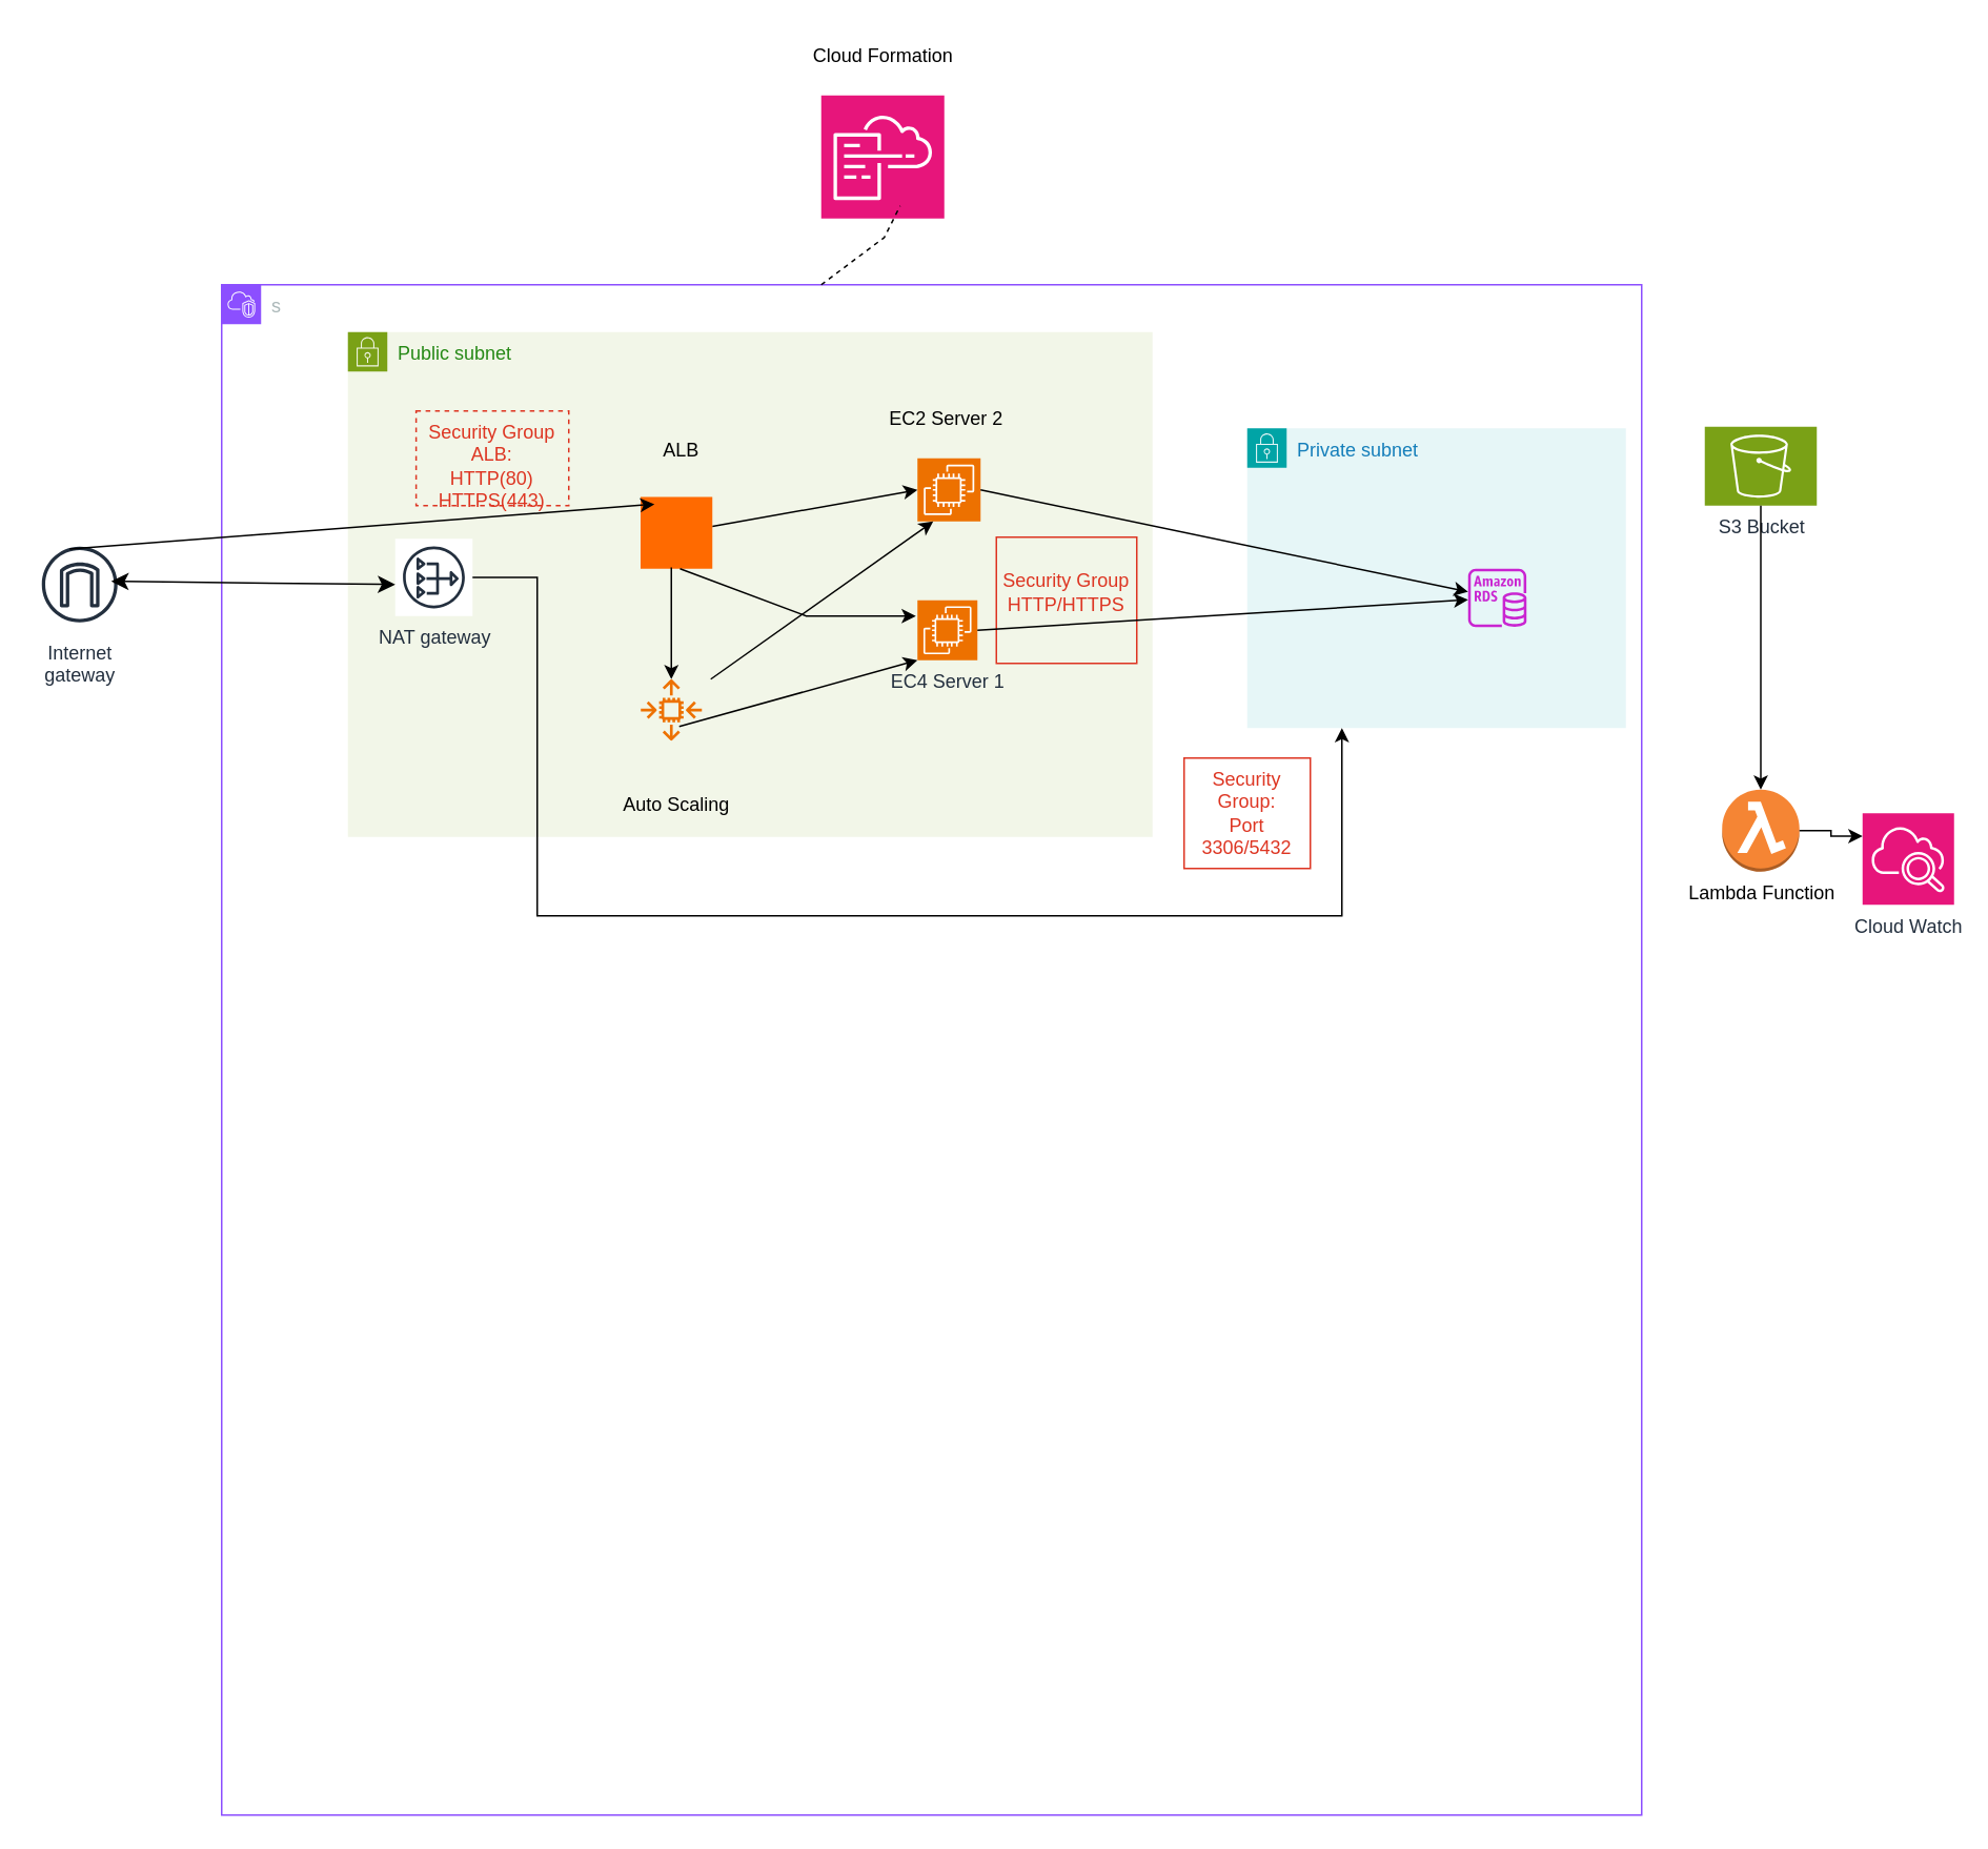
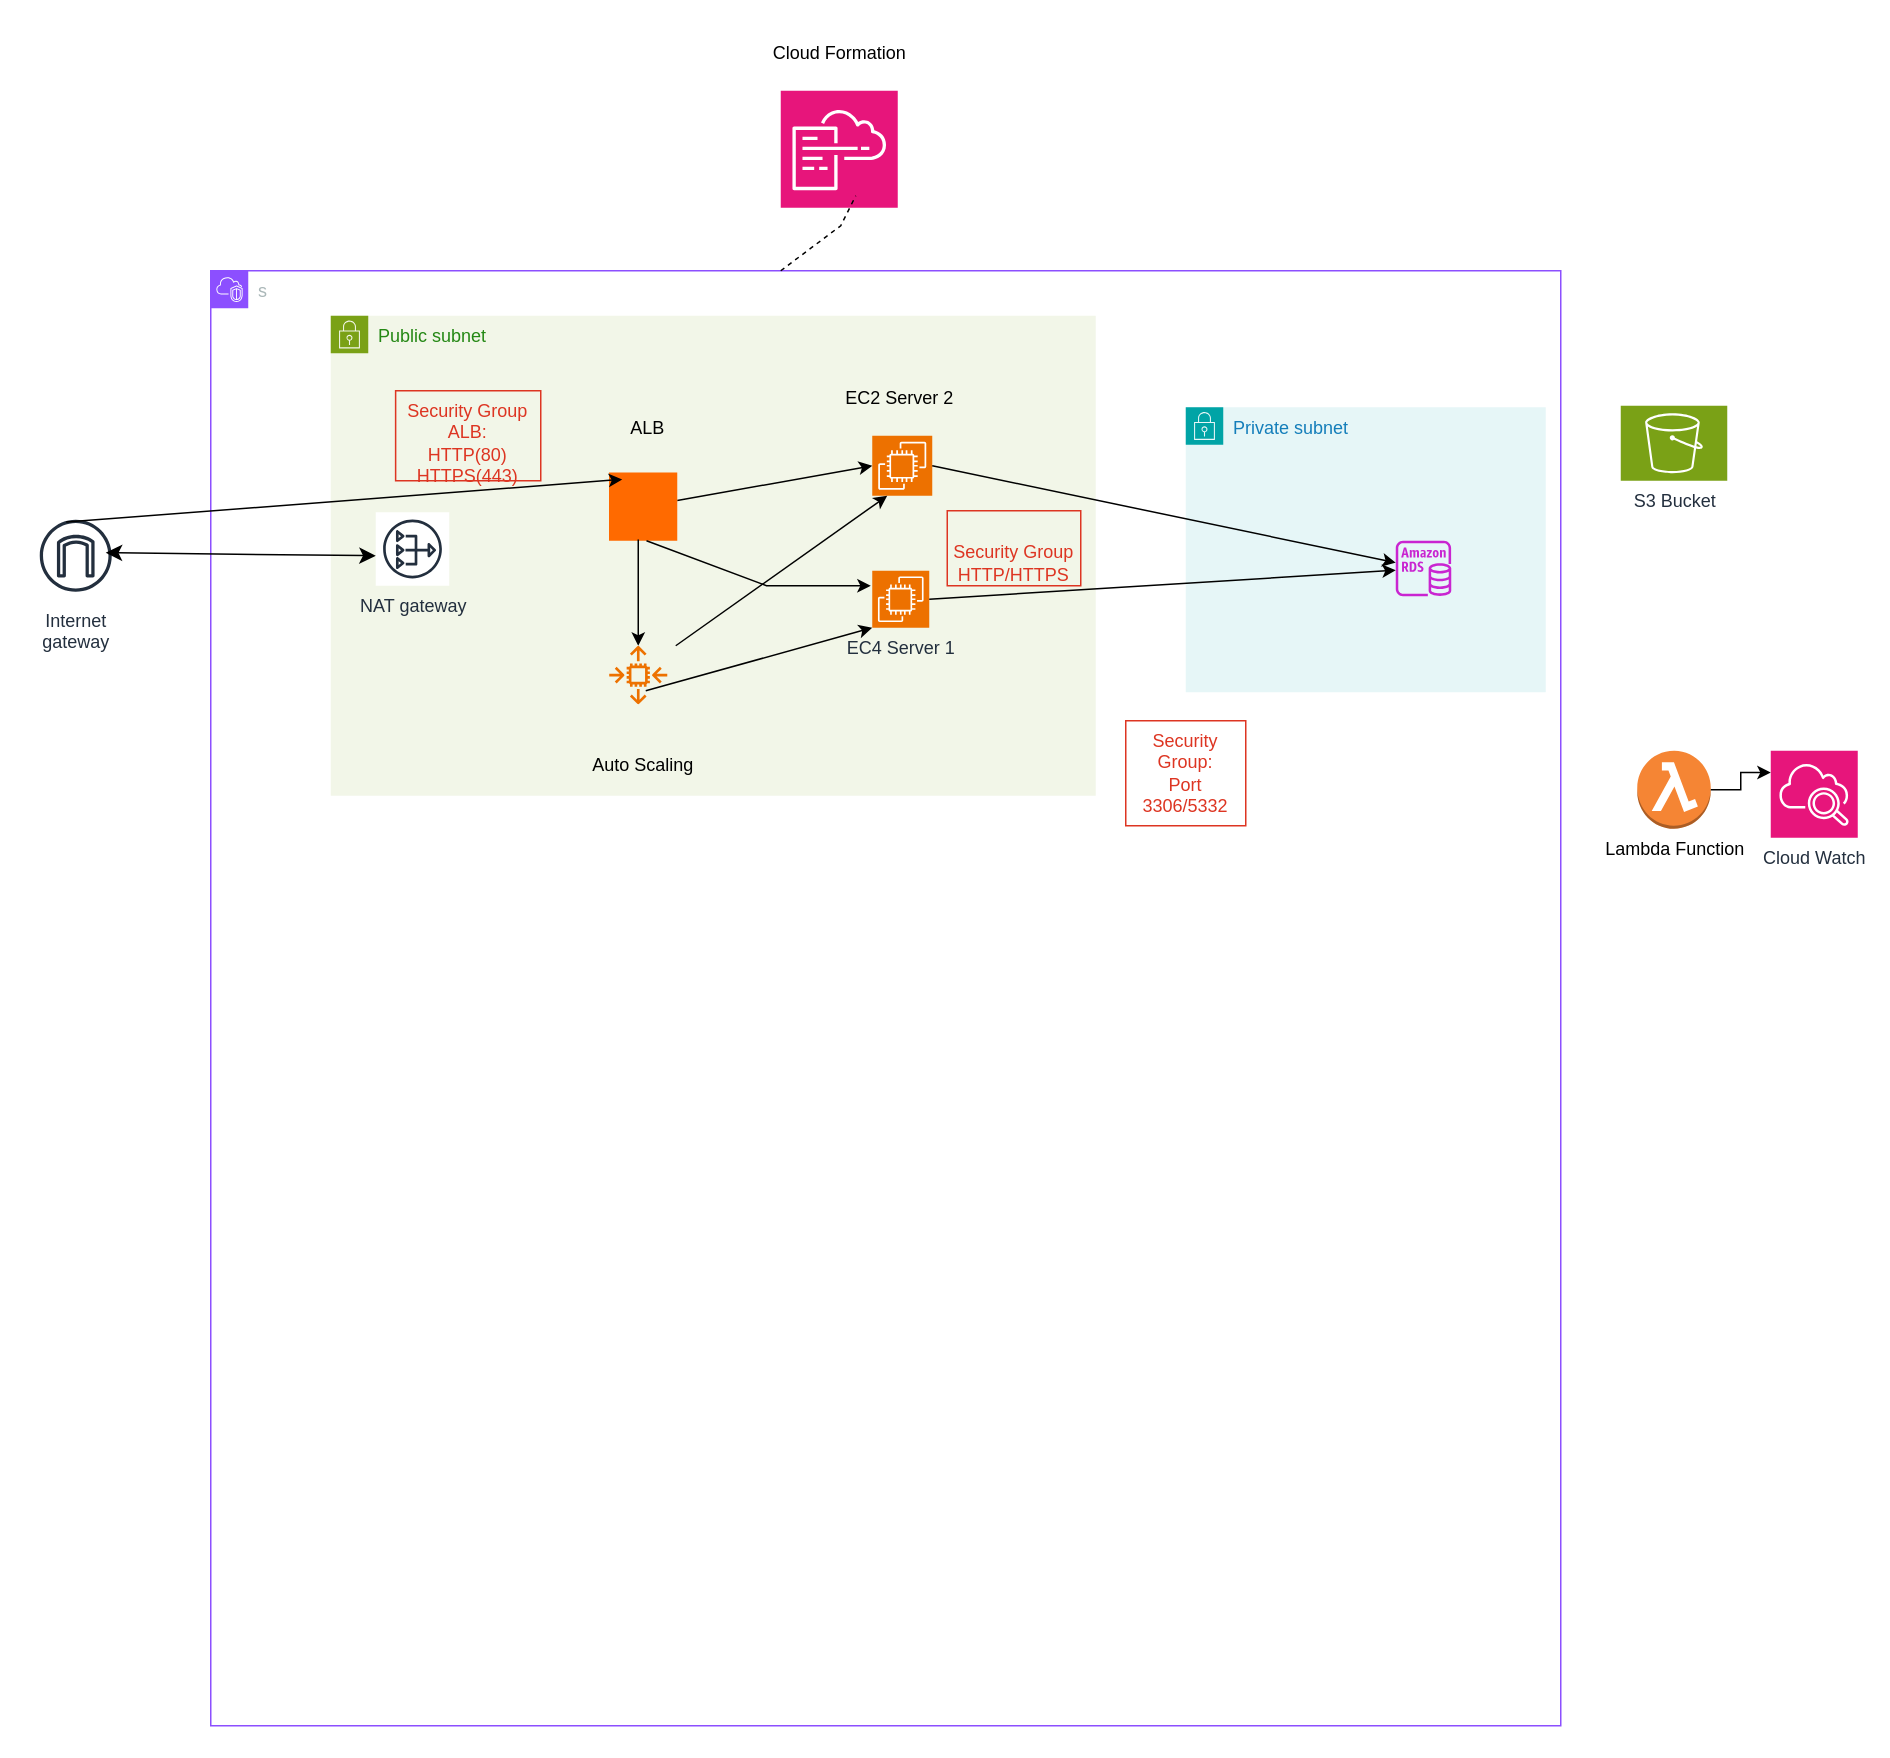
- <mxCell id="15" value="&lt;div&gt;Security Group ALB:&lt;/div&gt;&lt;div&gt;HTTP(80) HTTPS(443)&lt;/div&gt;" style="fillColor=none;strokeColor=#DD3522;verticalAlign=top;fontStyle=0;fontColor=#DD3522;whiteSpace=wrap;html=1;dashed=1;" vertex="1" parent="3"><mxGeometry x="43.25" y="50" width="96.75" height="60" as="geometry" /></mxCell>
+ <mxCell id="15" value="&lt;div&gt;Security Group ALB:&lt;/div&gt;&lt;div&gt;HTTP(80) HTTPS(443)&lt;/div&gt;" style="fillColor=none;strokeColor=#DD3522;verticalAlign=top;fontStyle=0;fontColor=#DD3522;whiteSpace=wrap;html=1;" vertex="1" parent="3"><mxGeometry x="43.25" y="50" width="96.75" height="60" as="geometry" /></mxCell>
- <mxCell id="16" value="&lt;br&gt;&lt;div&gt;Security Group&lt;/div&gt;&lt;div&gt;HTTP/HTTPS&lt;/div&gt;" style="fillColor=none;strokeColor=#DD3522;verticalAlign=top;fontStyle=0;fontColor=#DD3522;whiteSpace=wrap;html=1;" vertex="1" parent="3"><mxGeometry x="411" y="130" width="89" height="80" as="geometry" /></mxCell>
+ <mxCell id="16" value="&lt;br&gt;&lt;div&gt;Security Group&lt;/div&gt;&lt;div&gt;HTTP/HTTPS&lt;/div&gt;" style="fillColor=none;strokeColor=#DD3522;verticalAlign=top;fontStyle=0;fontColor=#DD3522;whiteSpace=wrap;html=1;" vertex="1" parent="3"><mxGeometry x="411" y="130" width="89" height="50" as="geometry" /></mxCell>
- <mxCell id="25" style="edgeStyle=orthogonalEdgeStyle;rounded=0;orthogonalLoop=1;jettySize=auto;html=1;entryX=0.5;entryY=0;entryDx=0;entryDy=0;entryPerimeter=0;" edge="1" parent="1" source="23" target="19"><mxGeometry relative="1" as="geometry" /></mxCell>
- <mxCell id="31" value="Security Group:&lt;div&gt;Port 3306/5432&lt;/div&gt;" style="fillColor=none;strokeColor=#DD3522;verticalAlign=top;fontStyle=0;fontColor=#DD3522;whiteSpace=wrap;html=1;" vertex="1" parent="1"><mxGeometry x="750" y="480" width="80" height="70" as="geometry" /></mxCell>
+ <mxCell id="31" value="Security Group:&lt;div&gt;Port 3306/5332&lt;/div&gt;" style="fillColor=none;strokeColor=#DD3522;verticalAlign=top;fontStyle=0;fontColor=#DD3522;whiteSpace=wrap;html=1;" vertex="1" parent="1"><mxGeometry x="750" y="480" width="80" height="70" as="geometry" /></mxCell>
- <mxCell id="20" value="Cloud Watch" style="sketch=0;points=[[0,0,0],[0.25,0,0],[0.5,0,0],[0.75,0,0],[1,0,0],[0,1,0],[0.25,1,0],[0.5,1,0],[0.75,1,0],[1,1,0],[0,0.25,0],[0,0.5,0],[0,0.75,0],[1,0.25,0],[1,0.5,0],[1,0.75,0]];points=[[0,0,0],[0.25,0,0],[0.5,0,0],[0.75,0,0],[1,0,0],[0,1,0],[0.25,1,0],[0.5,1,0],[0.75,1,0],[1,1,0],[0,0.25,0],[0,0.5,0],[0,0.75,0],[1,0.25,0],[1,0.5,0],[1,0.75,0]];outlineConnect=0;fontColor=#232F3E;fillColor=#E7157B;strokeColor=#ffffff;dashed=0;verticalLabelPosition=bottom;verticalAlign=top;align=center;html=1;fontSize=12;fontStyle=0;aspect=fixed;shape=mxgraph.aws4.resourceIcon;resIcon=mxgraph.aws4.cloudwatch_2;" vertex="1" parent="1"><mxGeometry x="1180" y="515" width="58" height="58" as="geometry" /></mxCell>
+ <mxCell id="20" value="Cloud Watch" style="sketch=0;points=[[0,0,0],[0.25,0,0],[0.5,0,0],[0.75,0,0],[1,0,0],[0,1,0],[0.25,1,0],[0.5,1,0],[0.75,1,0],[1,1,0],[0,0.25,0],[0,0.5,0],[0,0.75,0],[1,0.25,0],[1,0.5,0],[1,0.75,0]];points=[[0,0,0],[0.25,0,0],[0.5,0,0],[0.75,0,0],[1,0,0],[0,1,0],[0.25,1,0],[0.5,1,0],[0.75,1,0],[1,1,0],[0,0.25,0],[0,0.5,0],[0,0.75,0],[1,0.25,0],[1,0.5,0],[1,0.75,0]];outlineConnect=0;fontColor=#232F3E;fillColor=#E7157B;strokeColor=#ffffff;dashed=0;verticalLabelPosition=bottom;verticalAlign=top;align=center;html=1;fontSize=12;fontStyle=0;aspect=fixed;shape=mxgraph.aws4.resourceIcon;resIcon=mxgraph.aws4.cloudwatch_2;" vertex="1" parent="1"><mxGeometry x="1180" y="500" width="58" height="58" as="geometry" /></mxCell>
- <mxCell id="24" style="edgeStyle=orthogonalEdgeStyle;rounded=0;orthogonalLoop=1;jettySize=auto;html=1;entryX=0.25;entryY=1;entryDx=0;entryDy=0;" edge="1" parent="1" source="9" target="17"><mxGeometry relative="1" as="geometry"><Array as="points"><mxPoint x="340" y="580" /><mxPoint x="850" y="580" /></Array></mxGeometry></mxCell>
